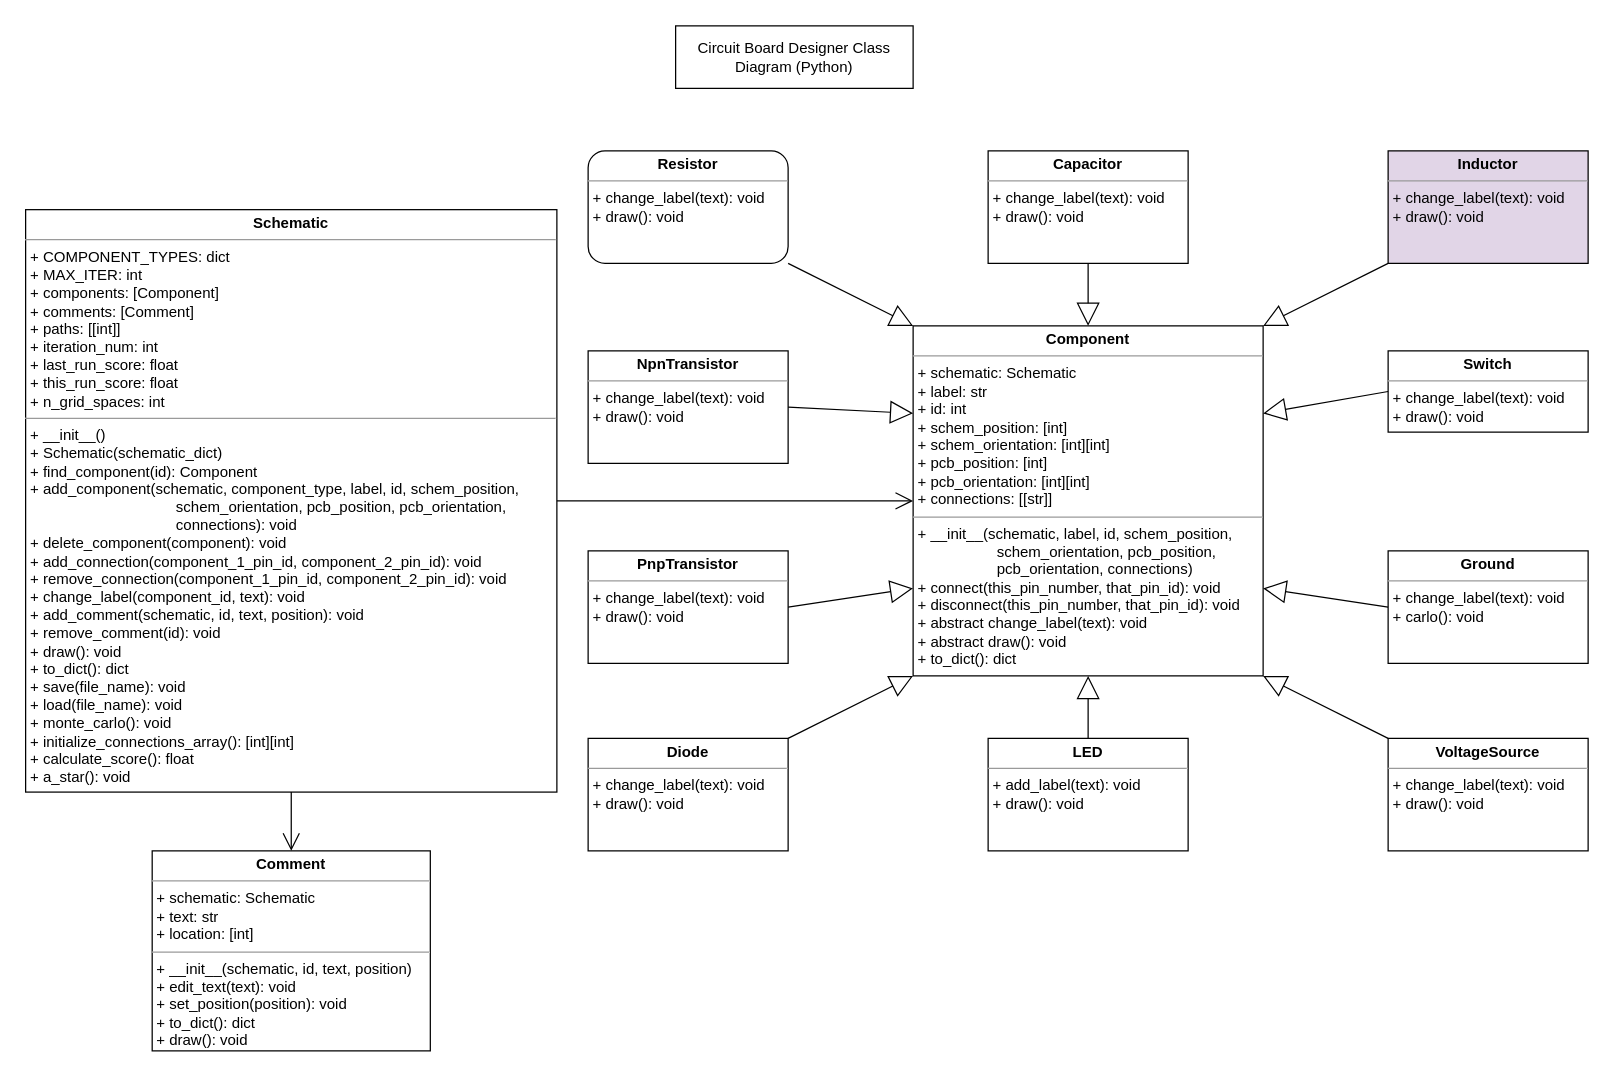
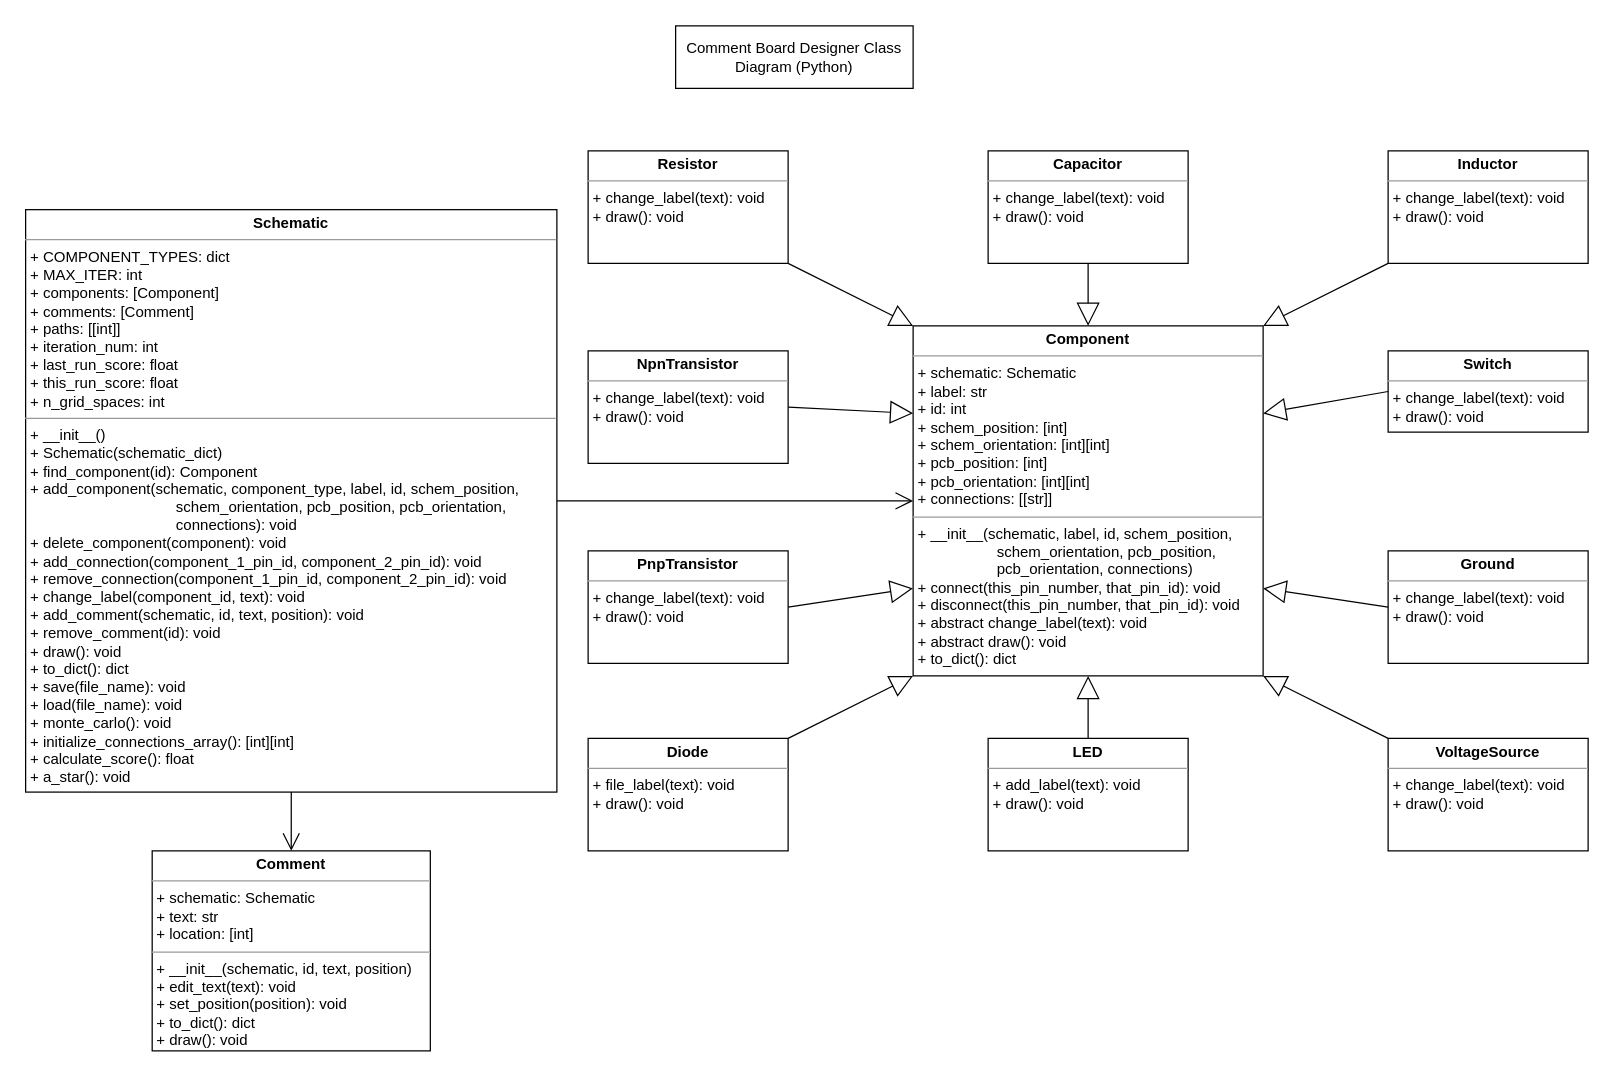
- <mxCell id="28" value="Circuit Board Designer Class Diagram (Python)" style="rounded=0;whiteSpace=wrap;html=1;" parent="1" vertex="1"><mxGeometry x="540" y="20" width="190" height="50" as="geometry" /></mxCell>
+ <mxCell id="28" value="Comment Board Designer Class Diagram (Python)" style="rounded=0;whiteSpace=wrap;html=1;" parent="1" vertex="1"><mxGeometry x="540" y="20" width="190" height="50" as="geometry" /></mxCell>
- <mxCell id="6" value="&lt;p style=&quot;margin: 0px ; margin-top: 4px ; text-align: center&quot;&gt;&lt;b&gt;Resistor&lt;/b&gt;&lt;/p&gt;&lt;hr size=&quot;1&quot;&gt;&lt;p style=&quot;margin: 0px ; margin-left: 4px&quot;&gt;+ change_label(text): void&lt;/p&gt;&lt;p style=&quot;margin: 0px ; margin-left: 4px&quot;&gt;+ draw(): void&lt;/p&gt;" style="verticalAlign=top;align=left;overflow=fill;fontSize=12;fontFamily=Helvetica;html=1;rounded=1;" parent="1" vertex="1"><mxGeometry x="470" y="120" width="160" height="90" as="geometry" /></mxCell>
+ <mxCell id="6" value="&lt;p style=&quot;margin: 0px ; margin-top: 4px ; text-align: center&quot;&gt;&lt;b&gt;Resistor&lt;/b&gt;&lt;/p&gt;&lt;hr size=&quot;1&quot;&gt;&lt;p style=&quot;margin: 0px ; margin-left: 4px&quot;&gt;+ change_label(text): void&lt;/p&gt;&lt;p style=&quot;margin: 0px ; margin-left: 4px&quot;&gt;+ draw(): void&lt;/p&gt;" style="verticalAlign=top;align=left;overflow=fill;fontSize=12;fontFamily=Helvetica;html=1;" parent="1" vertex="1"><mxGeometry x="470" y="120" width="160" height="90" as="geometry" /></mxCell>
- <mxCell id="7" value="&lt;p style=&quot;margin: 0px ; margin-top: 4px ; text-align: center&quot;&gt;&lt;b&gt;Inductor&lt;/b&gt;&lt;/p&gt;&lt;hr size=&quot;1&quot;&gt;&lt;p style=&quot;margin: 0px ; margin-left: 4px&quot;&gt;+ change_label(text): void&lt;/p&gt;&lt;p style=&quot;margin: 0px ; margin-left: 4px&quot;&gt;+ draw(): void&lt;/p&gt;" style="verticalAlign=top;align=left;overflow=fill;fontSize=12;fontFamily=Helvetica;html=1;fillColor=#e1d5e7;" parent="1" vertex="1"><mxGeometry x="1110" y="120" width="160" height="90" as="geometry" /></mxCell>
+ <mxCell id="7" value="&lt;p style=&quot;margin: 0px ; margin-top: 4px ; text-align: center&quot;&gt;&lt;b&gt;Inductor&lt;/b&gt;&lt;/p&gt;&lt;hr size=&quot;1&quot;&gt;&lt;p style=&quot;margin: 0px ; margin-left: 4px&quot;&gt;+ change_label(text): void&lt;/p&gt;&lt;p style=&quot;margin: 0px ; margin-left: 4px&quot;&gt;+ draw(): void&lt;/p&gt;" style="verticalAlign=top;align=left;overflow=fill;fontSize=12;fontFamily=Helvetica;html=1;" parent="1" vertex="1"><mxGeometry x="1110" y="120" width="160" height="90" as="geometry" /></mxCell>
- <mxCell id="13" value="&lt;p style=&quot;margin: 0px ; margin-top: 4px ; text-align: center&quot;&gt;&lt;b&gt;Ground&lt;/b&gt;&lt;/p&gt;&lt;hr size=&quot;1&quot;&gt;&lt;p style=&quot;margin: 0px ; margin-left: 4px&quot;&gt;+ change_label(text): void&lt;/p&gt;&lt;p style=&quot;margin: 0px ; margin-left: 4px&quot;&gt;+ carlo(): void&lt;/p&gt;" style="verticalAlign=top;align=left;overflow=fill;fontSize=12;fontFamily=Helvetica;html=1;" parent="1" vertex="1"><mxGeometry x="1110" y="440" width="160" height="90" as="geometry" /></mxCell>
+ <mxCell id="13" value="&lt;p style=&quot;margin: 0px ; margin-top: 4px ; text-align: center&quot;&gt;&lt;b&gt;Ground&lt;/b&gt;&lt;/p&gt;&lt;hr size=&quot;1&quot;&gt;&lt;p style=&quot;margin: 0px ; margin-left: 4px&quot;&gt;+ change_label(text): void&lt;/p&gt;&lt;p style=&quot;margin: 0px ; margin-left: 4px&quot;&gt;+ draw(): void&lt;/p&gt;" style="verticalAlign=top;align=left;overflow=fill;fontSize=12;fontFamily=Helvetica;html=1;" parent="1" vertex="1"><mxGeometry x="1110" y="440" width="160" height="90" as="geometry" /></mxCell>
- <mxCell id="11" value="&lt;p style=&quot;margin: 0px ; margin-top: 4px ; text-align: center&quot;&gt;&lt;b&gt;Diode&lt;/b&gt;&lt;/p&gt;&lt;hr size=&quot;1&quot;&gt;&lt;p style=&quot;margin: 0px ; margin-left: 4px&quot;&gt;+ change_label(text): void&lt;/p&gt;&lt;p style=&quot;margin: 0px ; margin-left: 4px&quot;&gt;+ draw(): void&lt;/p&gt;" style="verticalAlign=top;align=left;overflow=fill;fontSize=12;fontFamily=Helvetica;html=1;" parent="1" vertex="1"><mxGeometry x="470" y="590" width="160" height="90" as="geometry" /></mxCell>
+ <mxCell id="11" value="&lt;p style=&quot;margin: 0px ; margin-top: 4px ; text-align: center&quot;&gt;&lt;b&gt;Diode&lt;/b&gt;&lt;/p&gt;&lt;hr size=&quot;1&quot;&gt;&lt;p style=&quot;margin: 0px ; margin-left: 4px&quot;&gt;+ file_label(text): void&lt;/p&gt;&lt;p style=&quot;margin: 0px ; margin-left: 4px&quot;&gt;+ draw(): void&lt;/p&gt;" style="verticalAlign=top;align=left;overflow=fill;fontSize=12;fontFamily=Helvetica;html=1;" parent="1" vertex="1"><mxGeometry x="470" y="590" width="160" height="90" as="geometry" /></mxCell>
